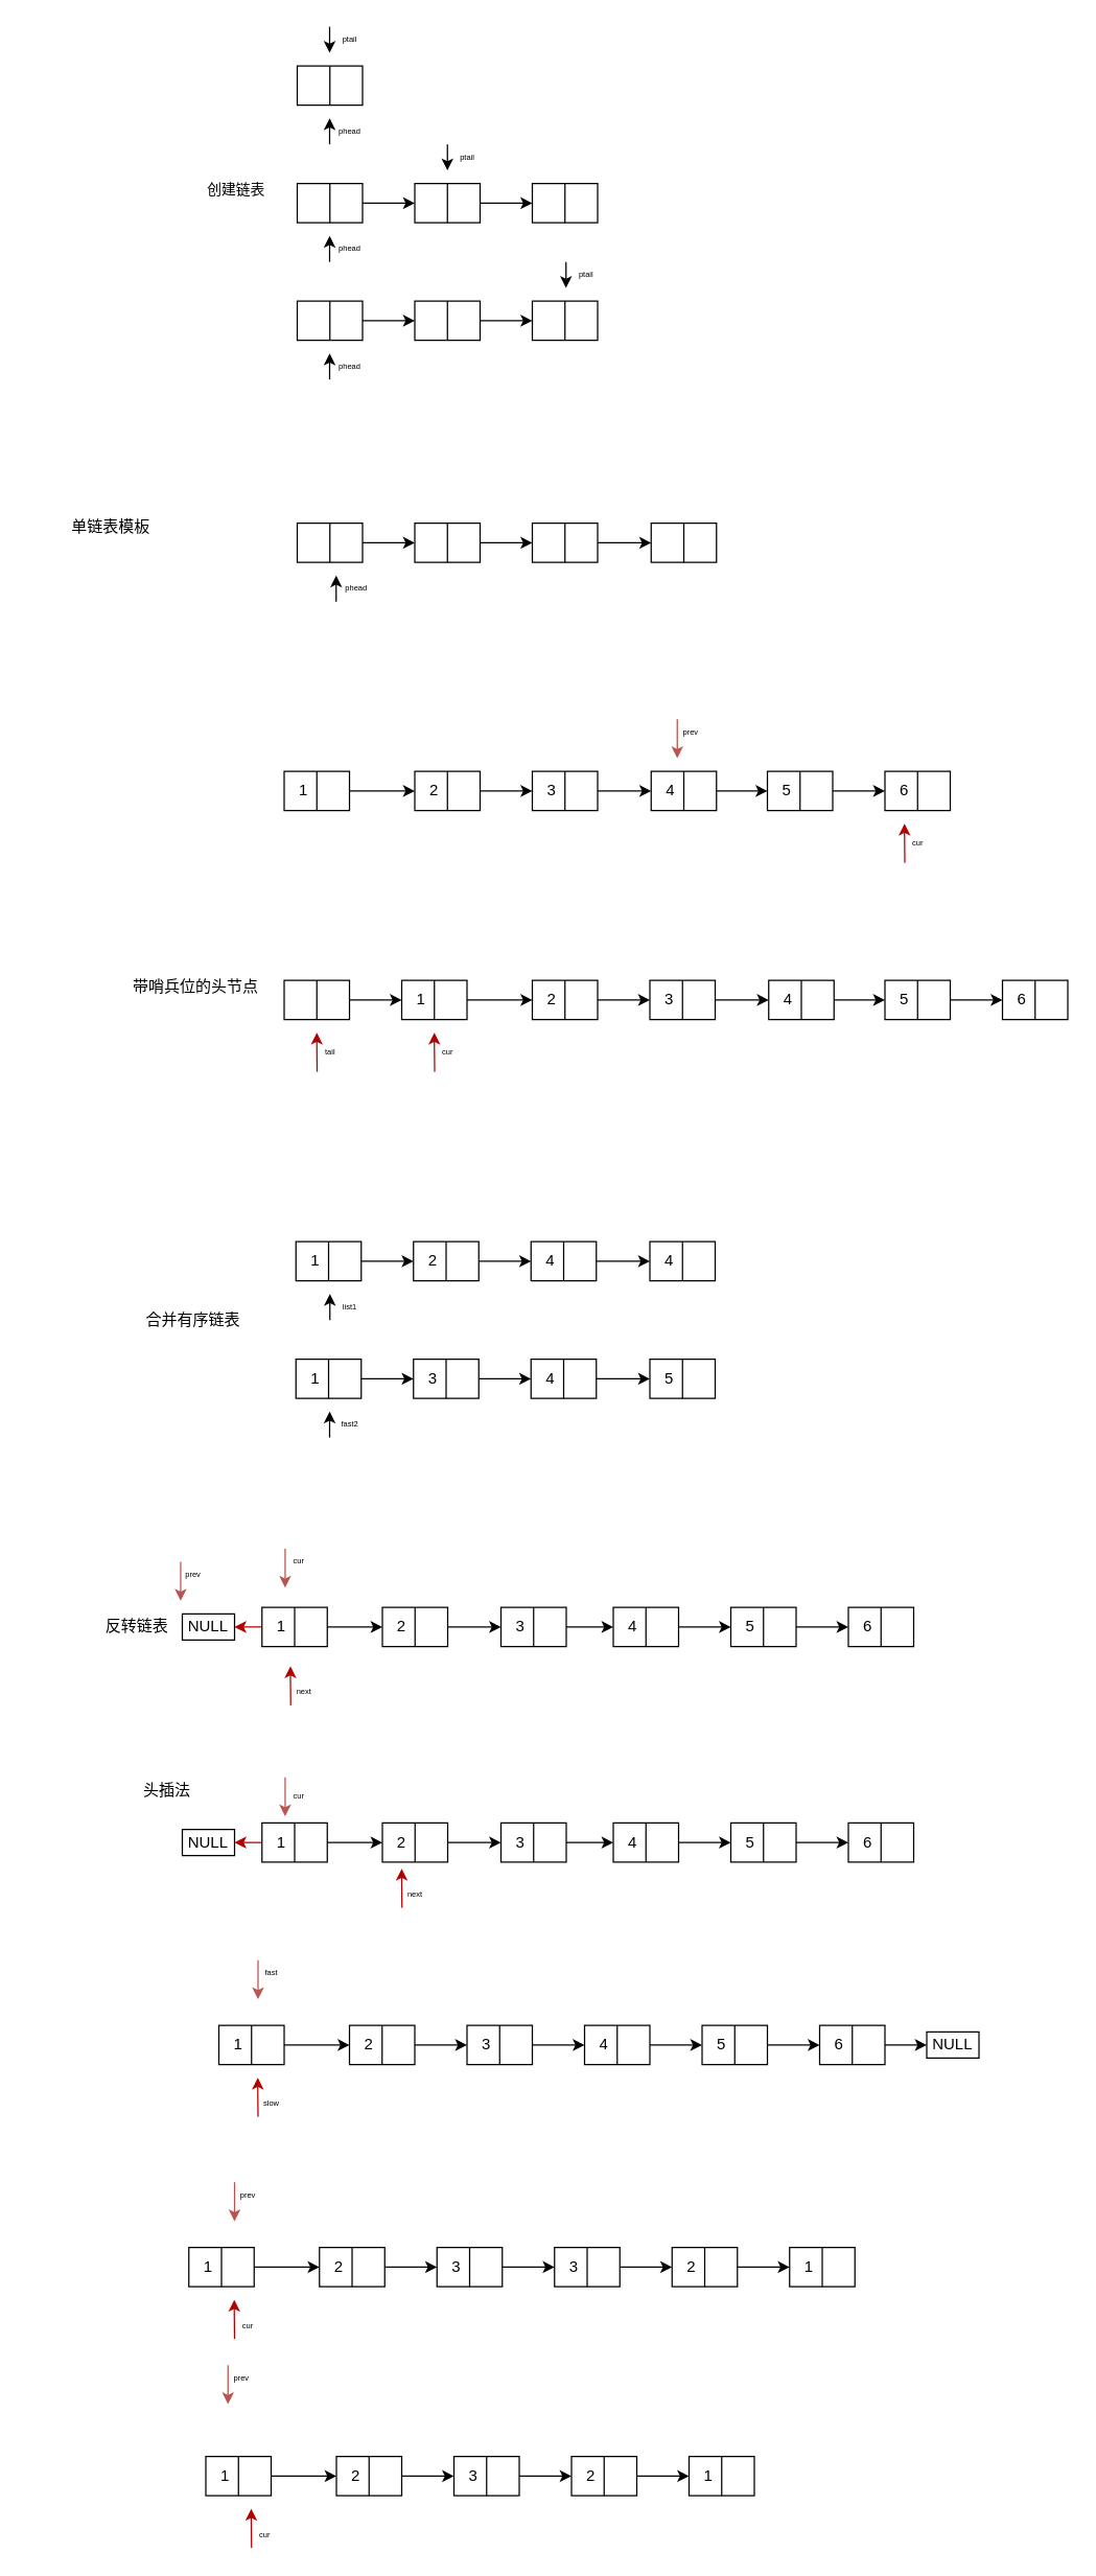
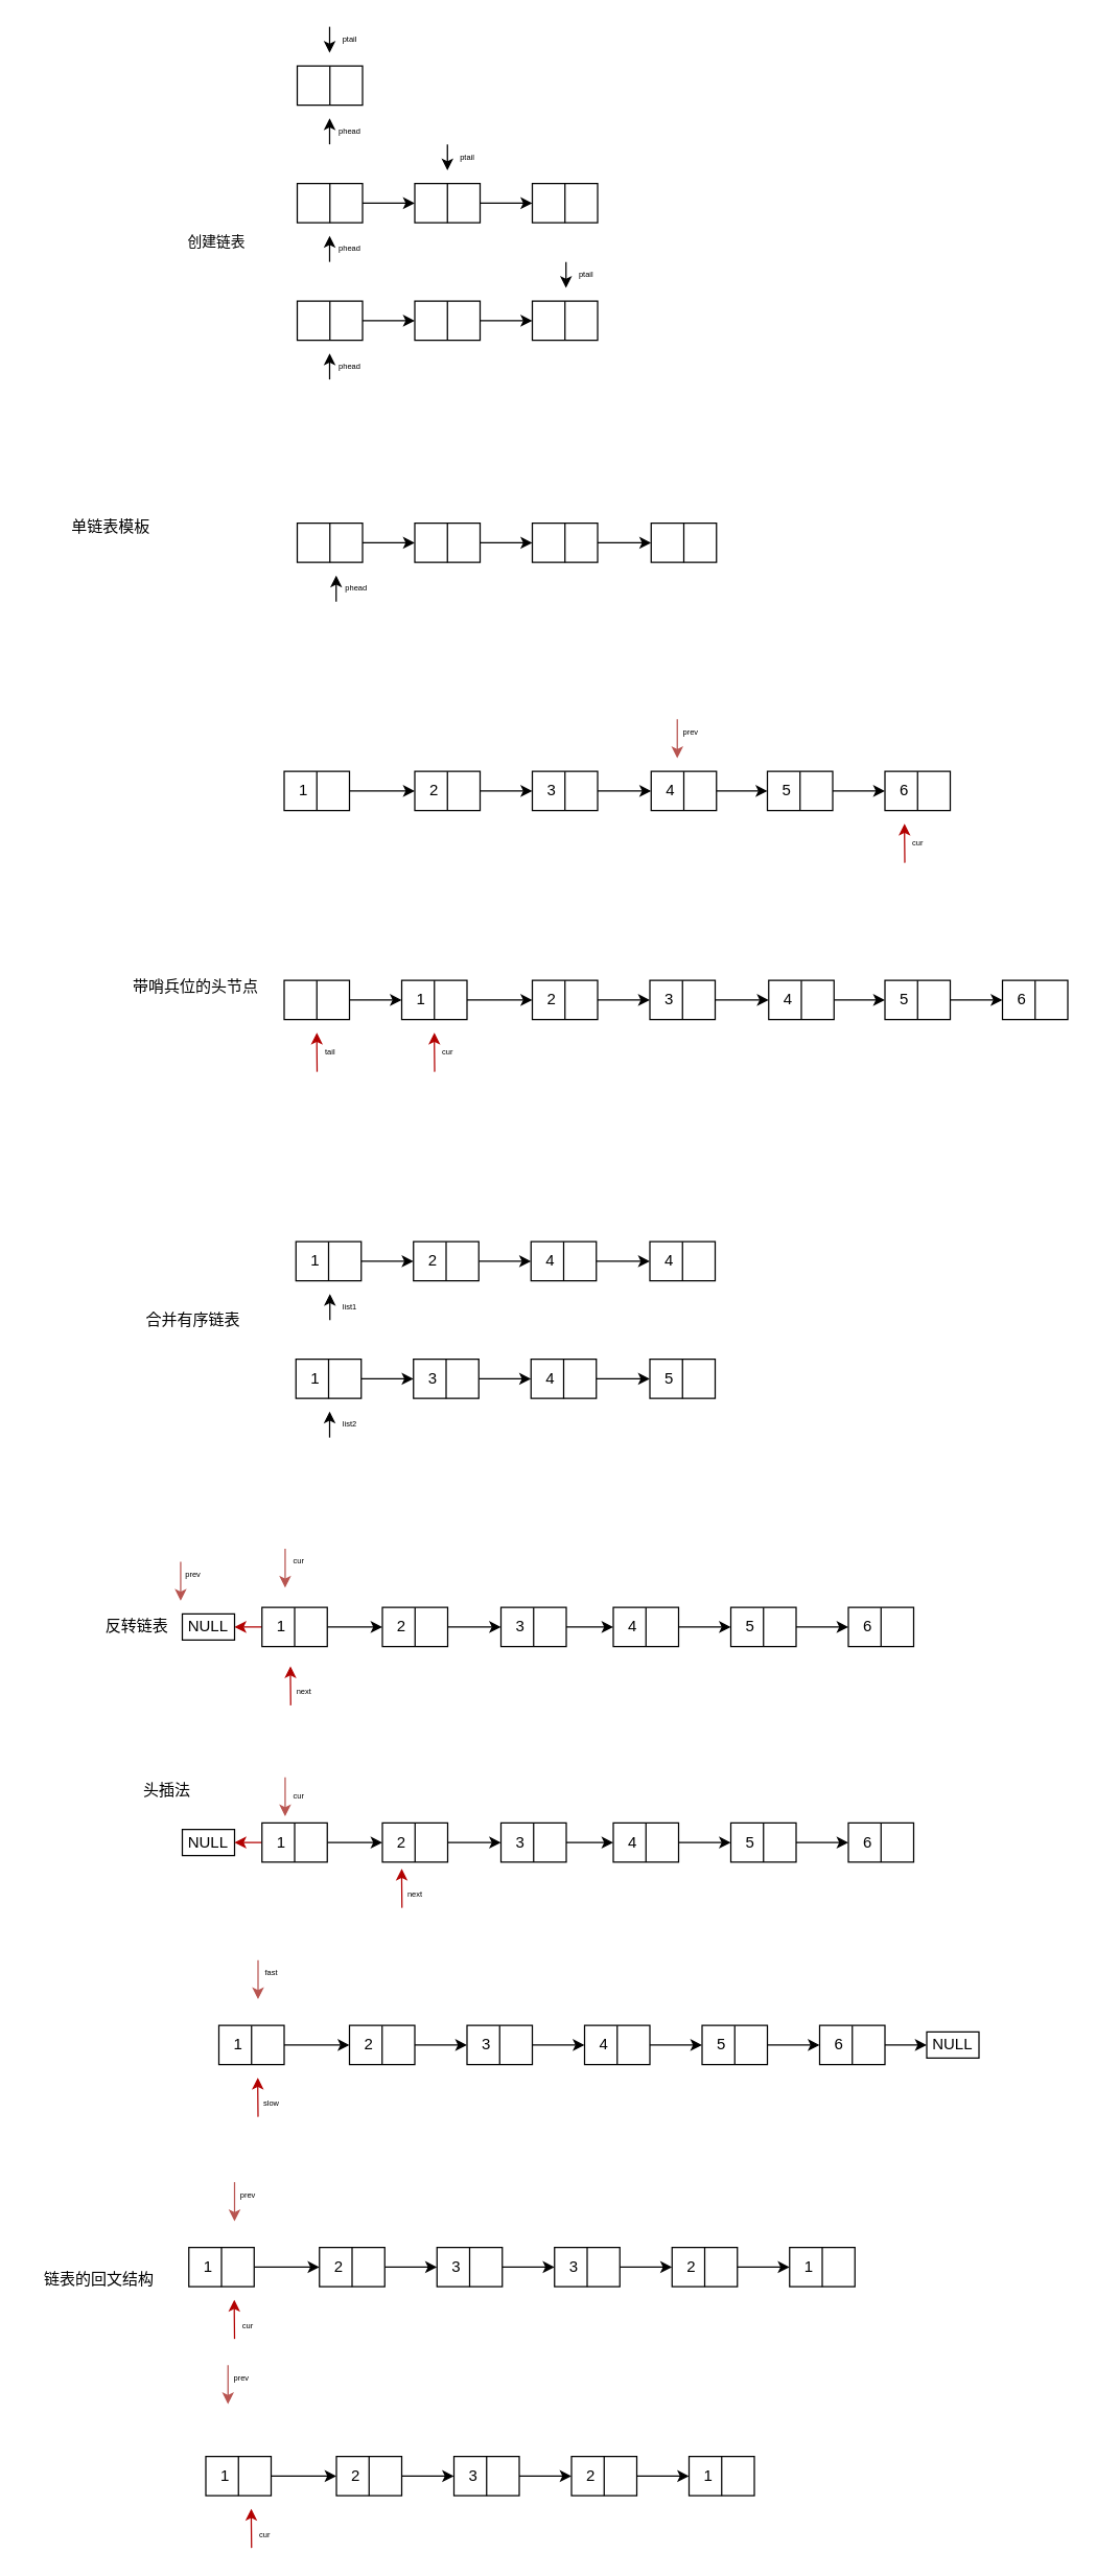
- <mxCell id="25" value="创建链表" style="text;html=1;align=center;verticalAlign=middle;resizable=0;points=[];autosize=1;strokeColor=none;fillColor=none;fontSize=11;" parent="1" vertex="1"><mxGeometry x="145" y="130" width="70" height="30" as="geometry" /></mxCell>
+ <mxCell id="25" value="创建链表" style="text;html=1;align=center;verticalAlign=middle;resizable=0;points=[];autosize=1;strokeColor=none;fillColor=none;fontSize=11;" parent="1" vertex="1"><mxGeometry x="130" y="170" width="70" height="30" as="geometry" /></mxCell>
- <mxCell id="85" value="fast2" style="text;html=1;align=center;verticalAlign=middle;resizable=0;points=[];autosize=1;strokeColor=none;fillColor=none;fontSize=6;" parent="1" vertex="1"><mxGeometry x="252" y="1080" width="30" height="20" as="geometry" /></mxCell>
+ <mxCell id="85" value="list2" style="text;html=1;align=center;verticalAlign=middle;resizable=0;points=[];autosize=1;strokeColor=none;fillColor=none;fontSize=6;" parent="1" vertex="1"><mxGeometry x="252" y="1080" width="30" height="20" as="geometry" /></mxCell>
+ <mxCell id="143" value="链表的回文结构" style="text;html=1;align=center;verticalAlign=middle;resizable=0;points=[];autosize=1;strokeColor=none;fillColor=none;" vertex="1" parent="1"><mxGeometry x="20" y="1730" width="110" height="30" as="geometry" /></mxCell>
